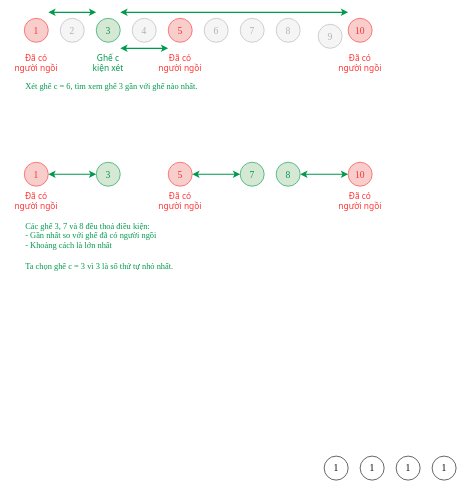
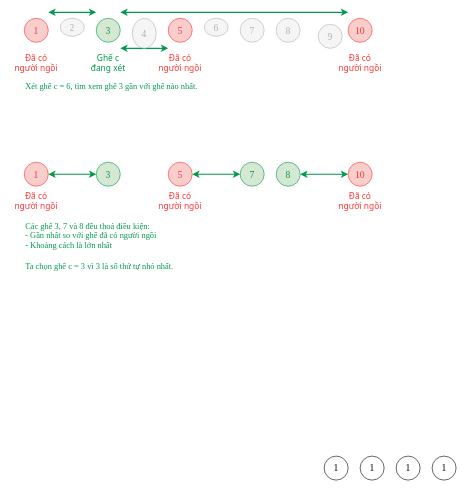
- <mxCell id="36" value="2" style="ellipse;whiteSpace=wrap;html=1;aspect=fixed;fontSize=16;fontFamily=consolas;fillColor=#f5f5f5;strokeColor=#B3B3B3;fontColor=#B3B3B3;" vertex="1" parent="1"><mxGeometry x="100" y="30" width="40" height="40" as="geometry" /></mxCell>
+ <mxCell id="36" value="2" style="ellipse;whiteSpace=wrap;html=1;aspect=fixed;fontSize=16;fontFamily=consolas;fillColor=#f5f5f5;strokeColor=#B3B3B3;fontColor=#B3B3B3;" vertex="1" parent="1"><mxGeometry x="100" y="30" width="40" height="30" as="geometry" /></mxCell>
- <mxCell id="31" value="4" style="ellipse;whiteSpace=wrap;html=1;aspect=fixed;fontSize=16;fontFamily=consolas;fillColor=#f5f5f5;strokeColor=#B3B3B3;fontColor=#B3B3B3;" vertex="1" parent="1"><mxGeometry x="220" y="30" width="40" height="40" as="geometry" /></mxCell>
+ <mxCell id="31" value="4" style="ellipse;whiteSpace=wrap;html=1;aspect=fixed;fontSize=16;fontFamily=consolas;fillColor=#f5f5f5;strokeColor=#B3B3B3;fontColor=#B3B3B3;" vertex="1" parent="1"><mxGeometry x="220" y="30" width="40" height="50" as="geometry" /></mxCell>
- <mxCell id="35" value="6" style="ellipse;whiteSpace=wrap;html=1;aspect=fixed;fontSize=16;fontFamily=consolas;fillColor=#f5f5f5;strokeColor=#B3B3B3;fontColor=#B3B3B3;" vertex="1" parent="1"><mxGeometry x="340" y="30" width="40" height="40" as="geometry" /></mxCell>
+ <mxCell id="35" value="6" style="ellipse;whiteSpace=wrap;html=1;aspect=fixed;fontSize=16;fontFamily=consolas;fillColor=#f5f5f5;strokeColor=#B3B3B3;fontColor=#B3B3B3;" vertex="1" parent="1"><mxGeometry x="340" y="30" width="40" height="30" as="geometry" /></mxCell>
- <mxCell id="16" value="Ghế c kiện xét" style="text;html=1;align=center;verticalAlign=middle;whiteSpace=wrap;rounded=0;fontSize=14;fontColor=#00994D;fontFamily=Noto Sans;fontSource=https%3A%2F%2Ffonts.googleapis.com%2Fcss%3Ffamily%3DNoto%2BSans;" vertex="1" parent="1"><mxGeometry x="145" y="90" width="70" height="30" as="geometry" /></mxCell>
+ <mxCell id="16" value="Ghế c đang xét" style="text;html=1;align=center;verticalAlign=middle;whiteSpace=wrap;rounded=0;fontSize=14;fontColor=#00994D;fontFamily=Noto Sans;fontSource=https%3A%2F%2Ffonts.googleapis.com%2Fcss%3Ffamily%3DNoto%2BSans;" vertex="1" parent="1"><mxGeometry x="145" y="90" width="70" height="30" as="geometry" /></mxCell>
